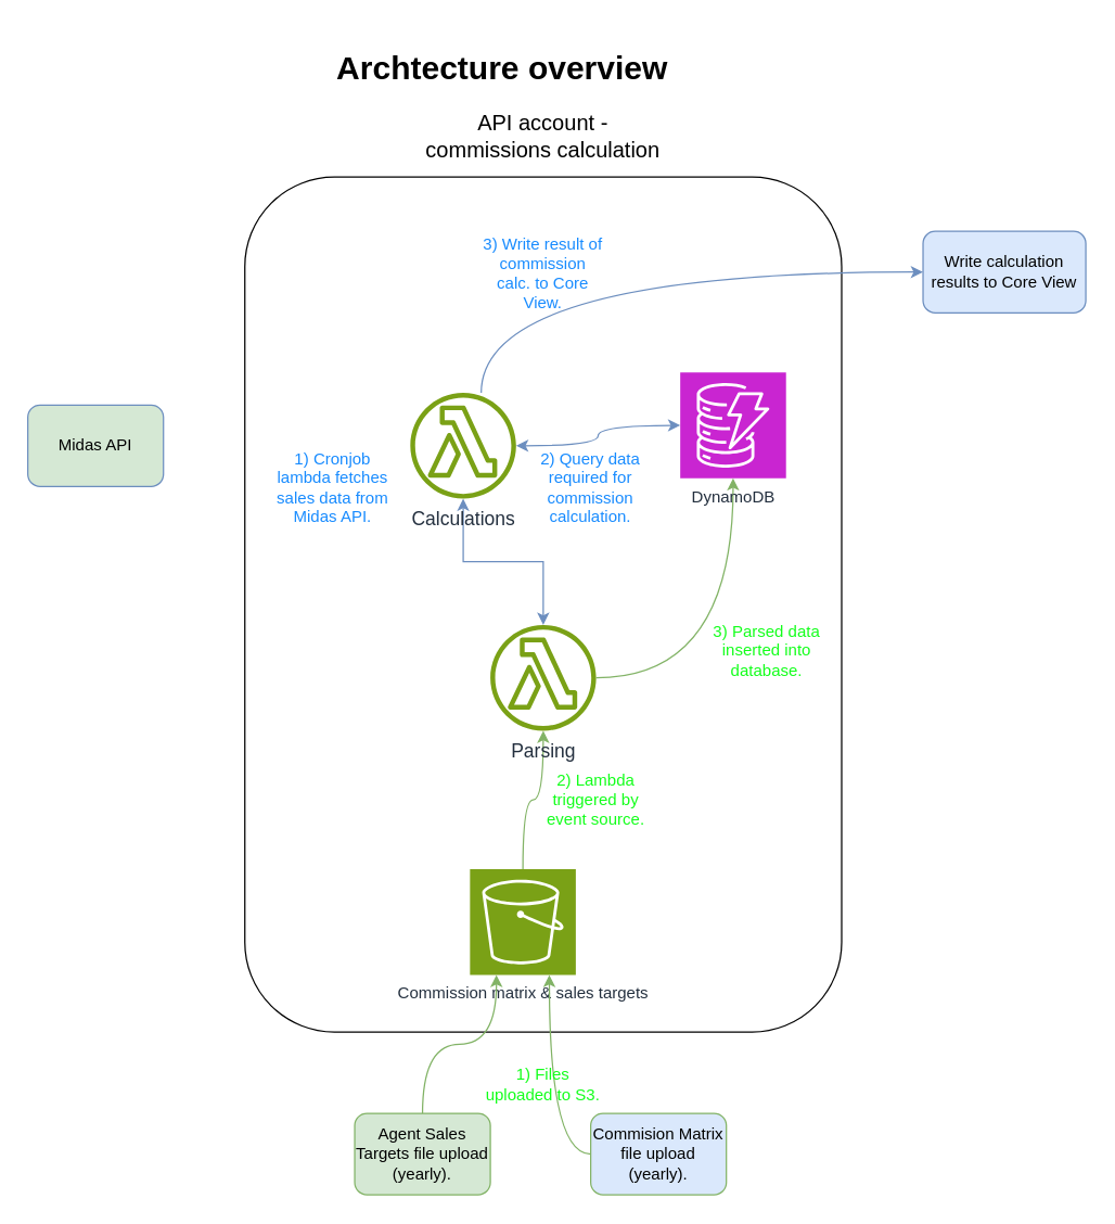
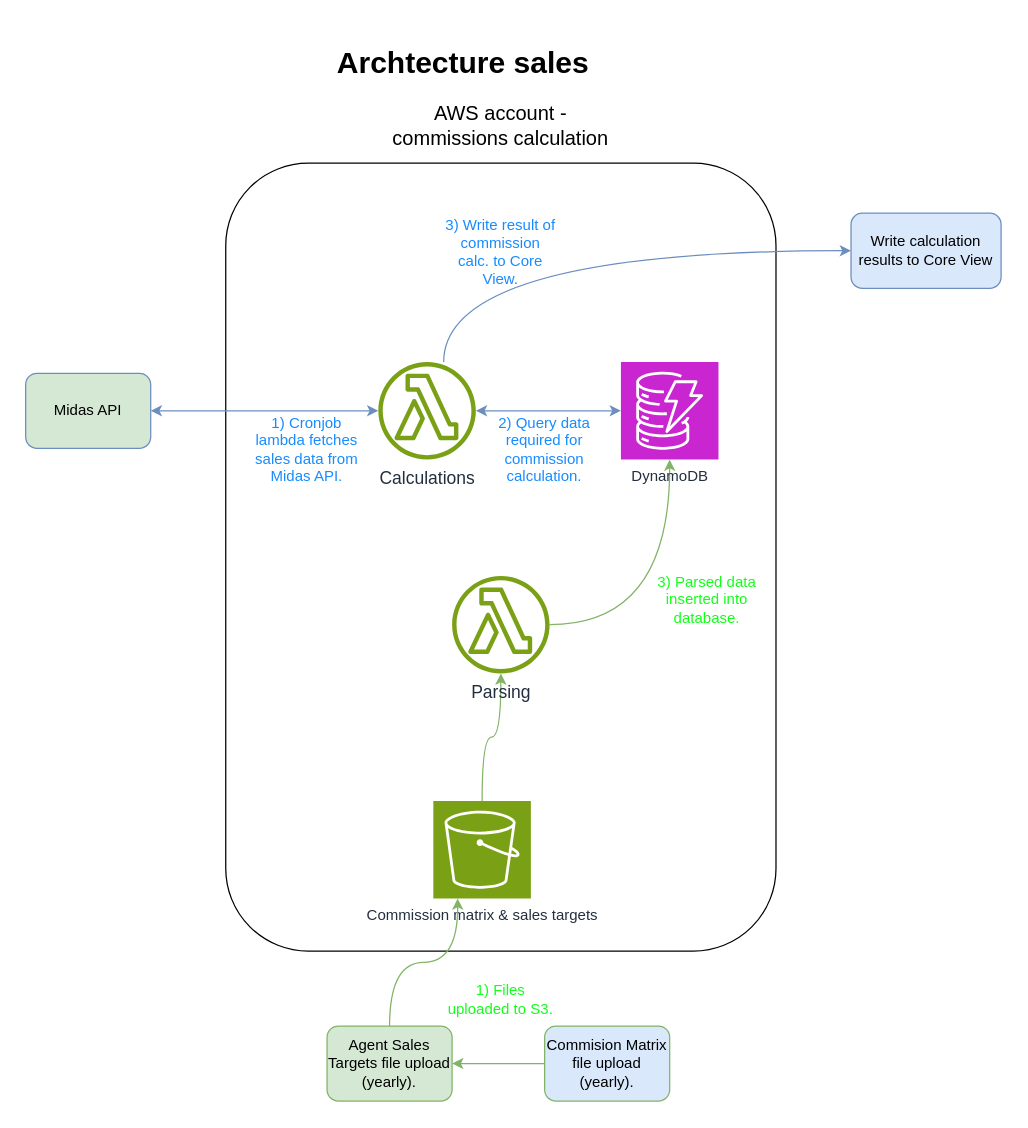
- <mxCell id="25" value="&lt;h1&gt;Archtecture overview&lt;/h1&gt;" style="text;html=1;strokeColor=none;fillColor=none;align=center;verticalAlign=middle;whiteSpace=wrap;rounded=0;" vertex="1" parent="1"><mxGeometry x="220" width="300" height="60" as="geometry" y="20" /></mxCell>
+ <mxCell id="25" value="&lt;h1&gt;Archtecture sales&lt;/h1&gt;" style="text;html=1;strokeColor=none;fillColor=none;align=center;verticalAlign=middle;whiteSpace=wrap;rounded=0;" vertex="1" parent="1"><mxGeometry x="220" width="300" height="60" as="geometry" y="20" /></mxCell>
- <mxCell id="8" value="&lt;font style=&quot;font-size: 16px;&quot;&gt;API account - commissions calculation&lt;/font&gt;" style="text;html=1;strokeColor=none;fillColor=none;align=center;verticalAlign=middle;whiteSpace=wrap;rounded=0;" parent="1" vertex="1"><mxGeometry x="310" y="50" width="180" height="100" as="geometry" /></mxCell>
+ <mxCell id="8" value="&lt;font style=&quot;font-size: 16px;&quot;&gt;AWS account - commissions calculation&lt;/font&gt;" style="text;html=1;strokeColor=none;fillColor=none;align=center;verticalAlign=middle;whiteSpace=wrap;rounded=0;" parent="1" vertex="1"><mxGeometry x="310" y="50" width="180" height="100" as="geometry" /></mxCell>
- <mxCell id="24" value="&lt;div style=&quot;&quot;&gt;&lt;span style=&quot;background-color: initial;&quot;&gt;DynamoDB&lt;/span&gt;&lt;/div&gt;" style="sketch=0;points=[[0,0,0],[0.25,0,0],[0.5,0,0],[0.75,0,0],[1,0,0],[0,1,0],[0.25,1,0],[0.5,1,0],[0.75,1,0],[1,1,0],[0,0.25,0],[0,0.5,0],[0,0.75,0],[1,0.25,0],[1,0.5,0],[1,0.75,0]];outlineConnect=0;fontColor=#232F3E;fillColor=#C925D1;strokeColor=#ffffff;dashed=0;verticalLabelPosition=bottom;verticalAlign=top;align=center;html=1;fontSize=12;fontStyle=0;aspect=fixed;shape=mxgraph.aws4.resourceIcon;resIcon=mxgraph.aws4.dynamodb;" parent="1" vertex="1"><mxGeometry x="501" y="274" width="78" height="78" as="geometry" /></mxCell>
+ <mxCell id="24" value="&lt;div style=&quot;&quot;&gt;&lt;span style=&quot;background-color: initial;&quot;&gt;DynamoDB&lt;/span&gt;&lt;/div&gt;" style="sketch=0;points=[[0,0,0],[0.25,0,0],[0.5,0,0],[0.75,0,0],[1,0,0],[0,1,0],[0.25,1,0],[0.5,1,0],[0.75,1,0],[1,1,0],[0,0.25,0],[0,0.5,0],[0,0.75,0],[1,0.25,0],[1,0.5,0],[1,0.75,0]];outlineConnect=0;fontColor=#232F3E;fillColor=#C925D1;strokeColor=#ffffff;dashed=0;verticalLabelPosition=bottom;verticalAlign=top;align=center;html=1;fontSize=12;fontStyle=0;aspect=fixed;shape=mxgraph.aws4.resourceIcon;resIcon=mxgraph.aws4.dynamodb;" parent="1" vertex="1"><mxGeometry x="496" y="289" width="78" height="78" as="geometry" /></mxCell>
- <mxCell id="6" style="edgeStyle=orthogonalEdgeStyle;rounded=0;orthogonalLoop=1;jettySize=auto;html=1;startArrow=classic;startFill=1;fillColor=#dae8fc;strokeColor=#6c8ebf;" edge="1" parent="1" source="7" target="12"><mxGeometry relative="1" as="geometry" /></mxCell>
+ <mxCell id="6" style="edgeStyle=orthogonalEdgeStyle;rounded=0;orthogonalLoop=1;jettySize=auto;html=1;entryX=1;entryY=0.5;entryDx=0;entryDy=0;startArrow=classic;startFill=1;fillColor=#dae8fc;strokeColor=#6c8ebf;" edge="1" parent="1" source="7" target="3"><mxGeometry relative="1" as="geometry" /></mxCell>
- <mxCell id="22" value="2) Lambda triggered by event source." style="text;html=1;strokeColor=none;fillColor=none;align=center;verticalAlign=middle;whiteSpace=wrap;rounded=0;fontColor=#12FF1A;" parent="1" vertex="1"><mxGeometry x="394" y="560" width="90" height="58" as="geometry" /></mxCell>
- <mxCell id="17" style="edgeStyle=orthogonalEdgeStyle;orthogonalLoop=1;jettySize=auto;html=1;entryX=0.75;entryY=1;entryDx=0;entryDy=0;entryPerimeter=0;curved=1;fillColor=#d5e8d4;strokeColor=#82b366;" parent="1" source="15" target="11" edge="1"><mxGeometry relative="1" as="geometry" /></mxCell>
+ <mxCell id="17" style="edgeStyle=orthogonalEdgeStyle;orthogonalLoop=1;jettySize=auto;html=1;curved=1;fillColor=#d5e8d4;strokeColor=#82b366;" parent="1" source="15" target="14" edge="1"><mxGeometry relative="1" as="geometry" /></mxCell>
